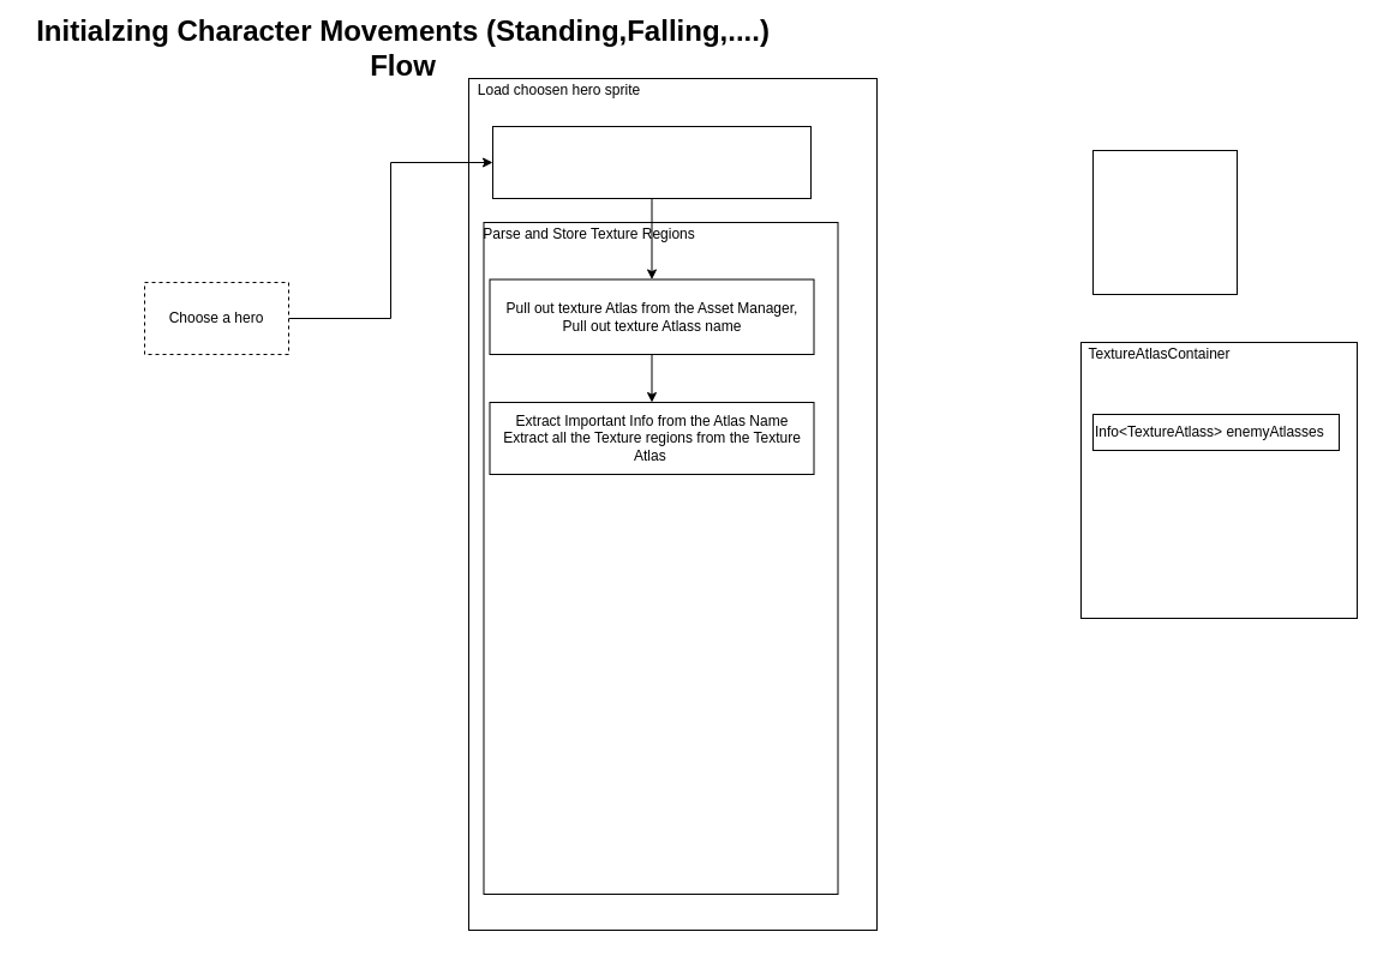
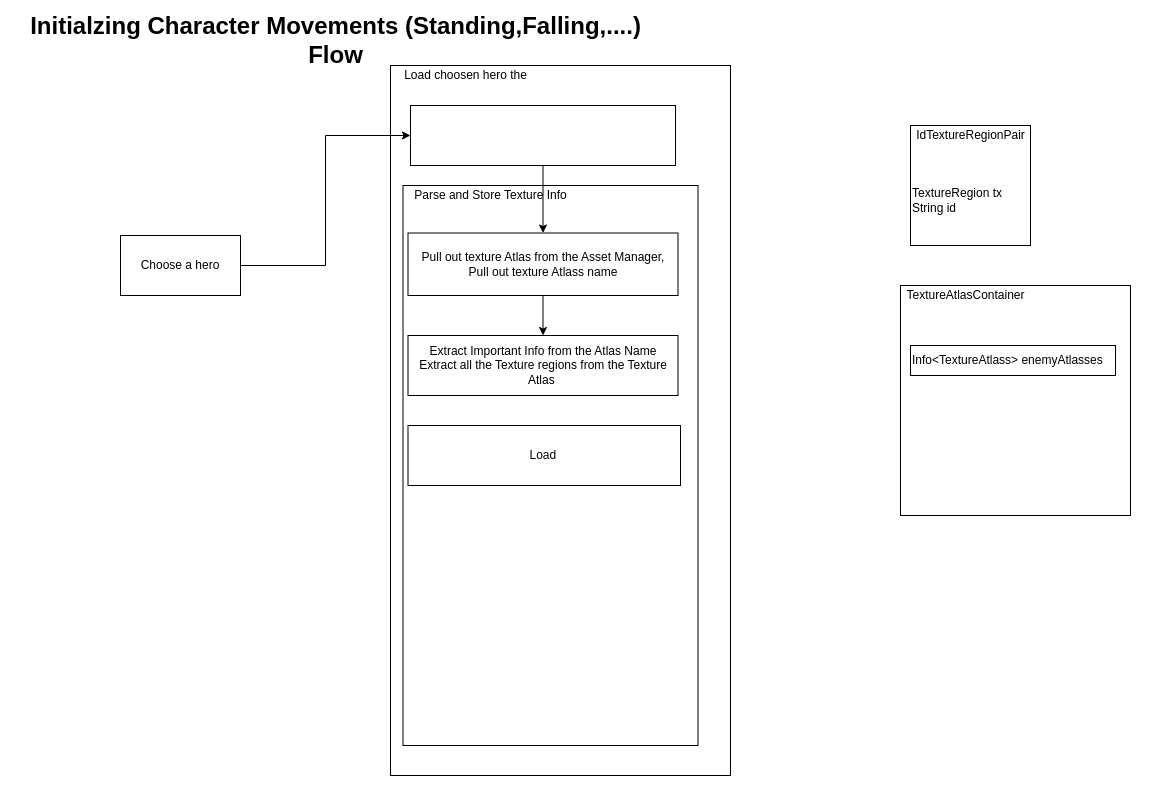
- <mxCell id="5" value="&lt;span&gt;Load choosen hero sprite&lt;/span&gt;" style="text;html=1;align=center;verticalAlign=middle;resizable=0;points=[];autosize=1;" vertex="1" parent="2"><mxGeometry width="150" height="20" as="geometry" /></mxCell>
+ <mxCell id="5" value="&lt;span&gt;Load choosen hero the&lt;/span&gt;" style="text;html=1;align=center;verticalAlign=middle;resizable=0;points=[];autosize=1;" vertex="1" parent="2"><mxGeometry width="150" height="20" as="geometry" /></mxCell>
+ <mxCell id="22" value="&lt;span style=&quot;text-align: left&quot;&gt;IdTextureRegionPair&lt;/span&gt;" style="text;html=1;align=center;verticalAlign=middle;resizable=0;points=[];autosize=1;" vertex="1" parent="20"><mxGeometry width="120" height="20" as="geometry" /></mxCell>
- <mxCell id="10" value="Parse and Store Texture Regions" style="text;html=1;align=center;verticalAlign=middle;resizable=0;points=[];autosize=1;" vertex="1" parent="9"><mxGeometry width="190" height="20" as="geometry" /></mxCell>
+ <mxCell id="10" value="Parse and Store Texture Info" style="text;html=1;align=center;verticalAlign=middle;resizable=0;points=[];autosize=1;" vertex="1" parent="9"><mxGeometry width="190" height="20" as="geometry" /></mxCell>
+ <mxCell id="23" value="TextureRegion tx&lt;br&gt;String id" style="text;html=1;align=left;verticalAlign=middle;resizable=0;points=[];autosize=1;" vertex="1" parent="20"><mxGeometry y="60" width="110" height="30" as="geometry" /></mxCell>
- <mxCell id="25" value="Choose a hero" style="rounded=0;whiteSpace=wrap;html=1;dashed=1;" vertex="1" parent="1"><mxGeometry x="120" y="235" width="120" height="60" as="geometry" /></mxCell>
+ <mxCell id="25" value="Choose a hero" style="rounded=0;whiteSpace=wrap;html=1;" vertex="1" parent="1"><mxGeometry x="120" y="235" width="120" height="60" as="geometry" /></mxCell>
+ <mxCell id="14" value="Load&amp;nbsp;" style="rounded=0;whiteSpace=wrap;html=1;" vertex="1" parent="2"><mxGeometry x="17.5" y="360" width="272.5" height="60" as="geometry" /></mxCell>
